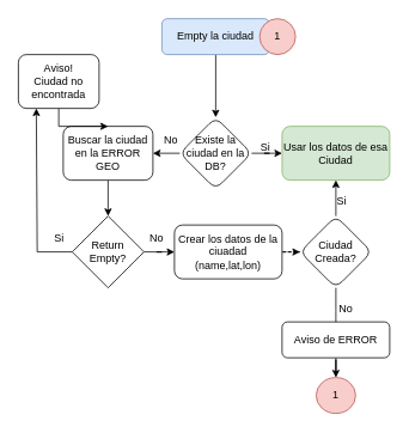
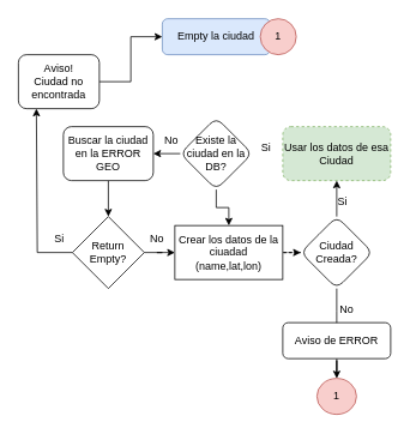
- <mxCell id="2" value="" style="edgeStyle=orthogonalEdgeStyle;rounded=0;orthogonalLoop=1;jettySize=auto;html=1;" edge="1" parent="1" source="3" target="6"><mxGeometry relative="1" as="geometry" /></mxCell>
- <mxCell id="18" style="edgeStyle=orthogonalEdgeStyle;rounded=0;orthogonalLoop=1;jettySize=auto;html=1;" edge="1" parent="1" source="19" target="12"><mxGeometry relative="1" as="geometry" /></mxCell>
+ <mxCell id="18" style="edgeStyle=orthogonalEdgeStyle;rounded=0;orthogonalLoop=1;jettySize=auto;html=1;entryX=0;entryY=0.5;entryDx=0;entryDy=0;" edge="1" parent="1" source="19" target="3"><mxGeometry relative="1" as="geometry" /></mxCell>
- <mxCell id="4" style="edgeStyle=orthogonalEdgeStyle;rounded=0;orthogonalLoop=1;jettySize=auto;html=1;entryX=0;entryY=0.5;entryDx=0;entryDy=0;" edge="1" parent="1" source="6" target="7"><mxGeometry relative="1" as="geometry" /></mxCell>
+ <mxCell id="4" style="edgeStyle=orthogonalEdgeStyle;rounded=0;orthogonalLoop=1;jettySize=auto;html=1;" edge="1" parent="1" source="6" target="10"><mxGeometry relative="1" as="geometry" /></mxCell>
- <mxCell id="7" value="Usar los datos de esa Ciudad" style="rounded=1;whiteSpace=wrap;html=1;fillColor=#d5e8d4;strokeColor=#82b366;" vertex="1" parent="1"><mxGeometry x="314" y="140" width="120" height="60" as="geometry" /></mxCell>
+ <mxCell id="7" value="Usar los datos de esa Ciudad" style="rounded=1;whiteSpace=wrap;html=1;fillColor=#d5e8d4;strokeColor=#82b366;dashed=1;" vertex="1" parent="1"><mxGeometry x="314" y="140" width="120" height="60" as="geometry" /></mxCell>
- <mxCell id="10" value="Crear los datos de la ciuadad (name,lat,lon)" style="whiteSpace=wrap;html=1;rounded=1;glass=0;strokeWidth=1;shadow=0;" vertex="1" parent="1"><mxGeometry x="194" y="250" width="120" height="60" as="geometry" /></mxCell>
+ <mxCell id="10" value="Crear los datos de la ciuadad (name,lat,lon)" style="whiteSpace=wrap;html=1;glass=0;strokeWidth=1;shadow=0;rounded=0;" vertex="1" parent="1"><mxGeometry x="194" y="250" width="120" height="60" as="geometry" /></mxCell>
